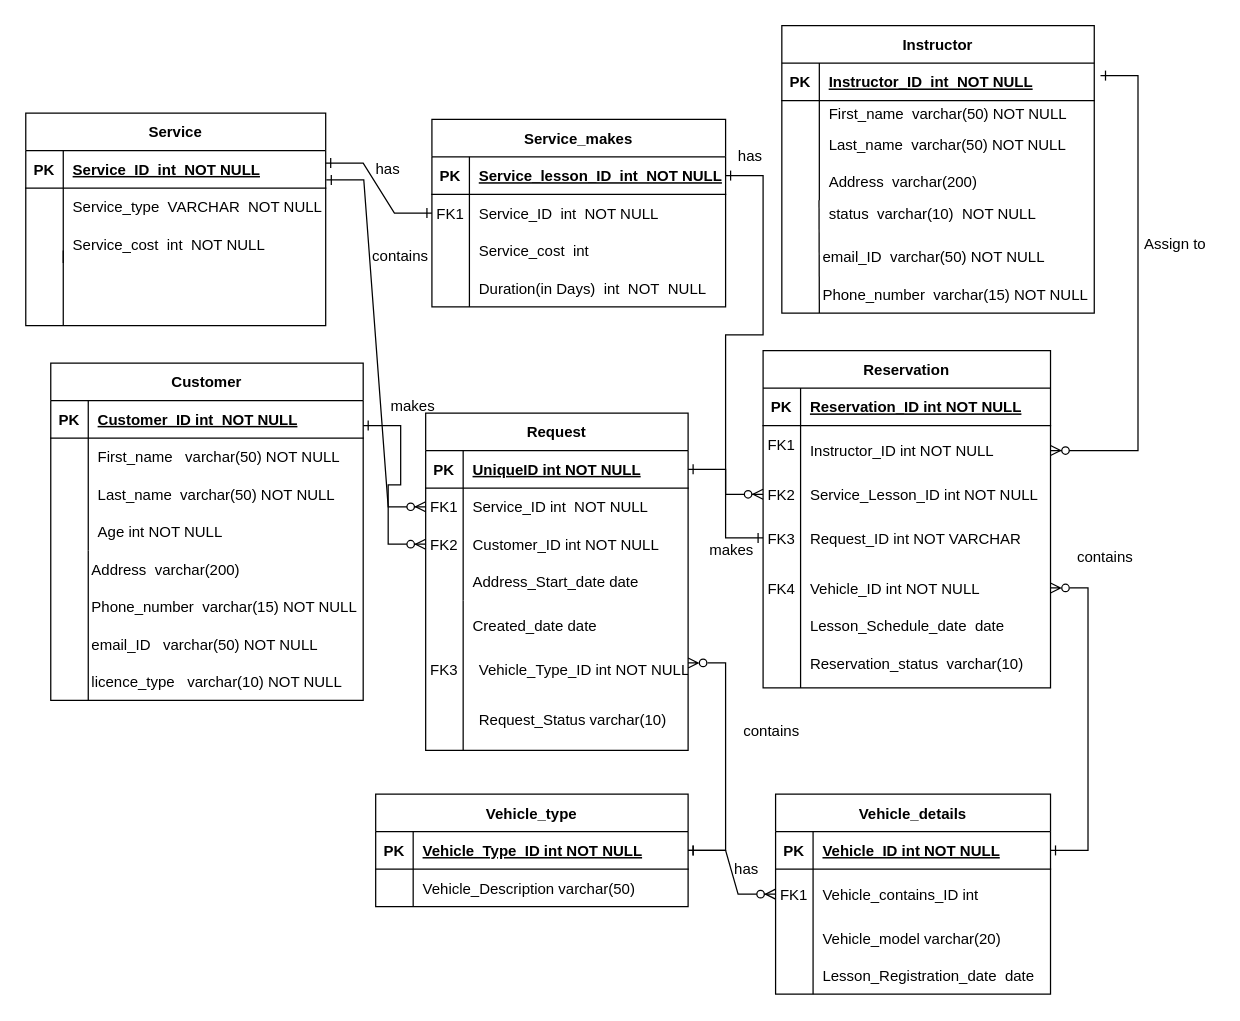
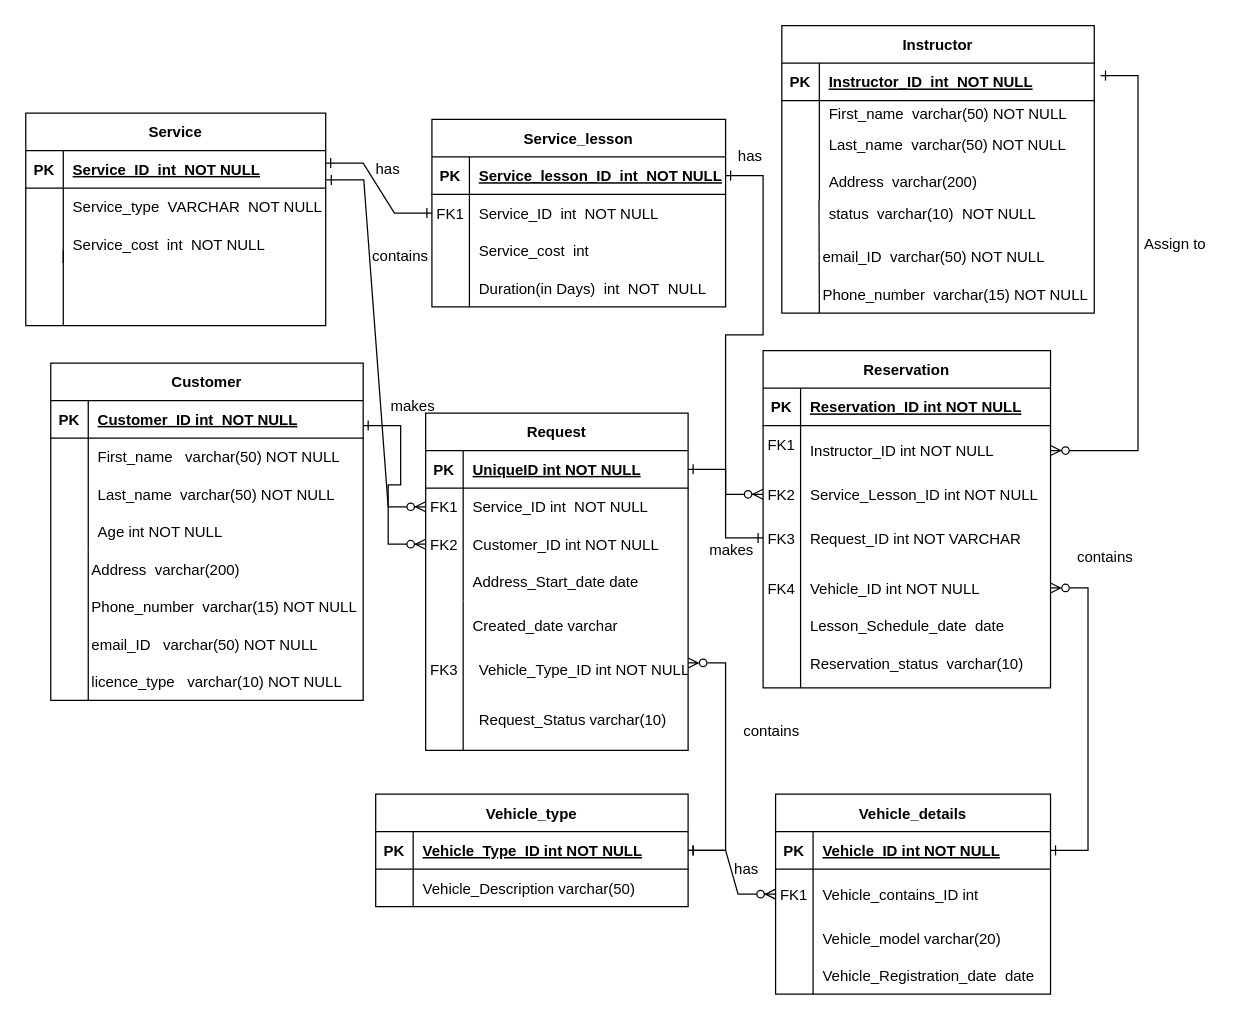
- <mxCell id="117" value="Service_makes" style="shape=table;startSize=30;container=1;collapsible=1;childLayout=tableLayout;fixedRows=1;rowLines=0;fontStyle=1;align=center;resizeLast=1;" parent="1" vertex="1"><mxGeometry x="345" y="95" width="235" height="150" as="geometry" /></mxCell>
+ <mxCell id="117" value="Service_lesson" style="shape=table;startSize=30;container=1;collapsible=1;childLayout=tableLayout;fixedRows=1;rowLines=0;fontStyle=1;align=center;resizeLast=1;" parent="1" vertex="1"><mxGeometry x="345" y="95" width="235" height="150" as="geometry" /></mxCell>
- <mxCell id="130" value="Created_date date" style="shape=partialRectangle;connectable=0;fillColor=none;top=0;left=0;bottom=0;right=0;align=left;spacingLeft=6;overflow=hidden;" parent="1" vertex="1"><mxGeometry x="370" y="485" width="160" height="30" as="geometry"><mxRectangle width="150" height="30" as="alternateBounds" /></mxGeometry></mxCell>
+ <mxCell id="130" value="Created_date varchar" style="shape=partialRectangle;connectable=0;fillColor=none;top=0;left=0;bottom=0;right=0;align=left;spacingLeft=6;overflow=hidden;" parent="1" vertex="1"><mxGeometry x="370" y="485" width="160" height="30" as="geometry"><mxRectangle width="150" height="30" as="alternateBounds" /></mxGeometry></mxCell>
- <mxCell id="58" value="Lesson_Registration_date  date" style="shape=partialRectangle;connectable=0;fillColor=none;top=0;left=0;bottom=0;right=0;align=left;spacingLeft=6;overflow=hidden;" parent="56" vertex="1"><mxGeometry x="30" width="190" height="30" as="geometry"><mxRectangle width="190" height="30" as="alternateBounds" /></mxGeometry></mxCell>
+ <mxCell id="58" value="Vehicle_Registration_date  date" style="shape=partialRectangle;connectable=0;fillColor=none;top=0;left=0;bottom=0;right=0;align=left;spacingLeft=6;overflow=hidden;" parent="56" vertex="1"><mxGeometry x="30" width="190" height="30" as="geometry"><mxRectangle width="190" height="30" as="alternateBounds" /></mxGeometry></mxCell>
